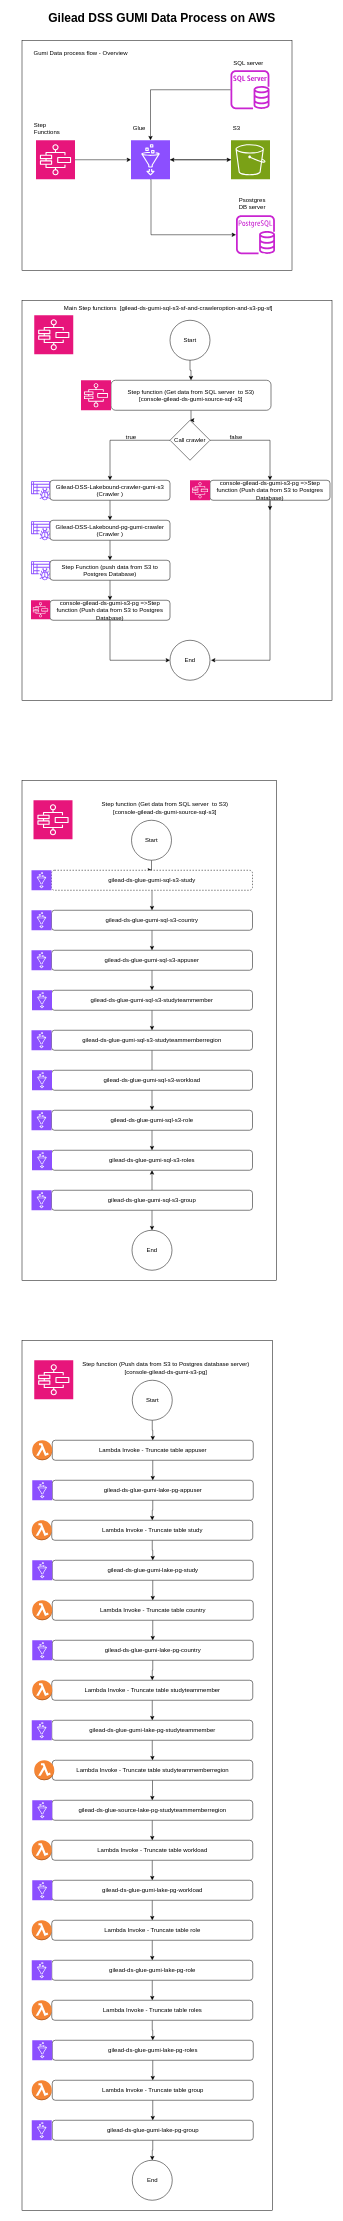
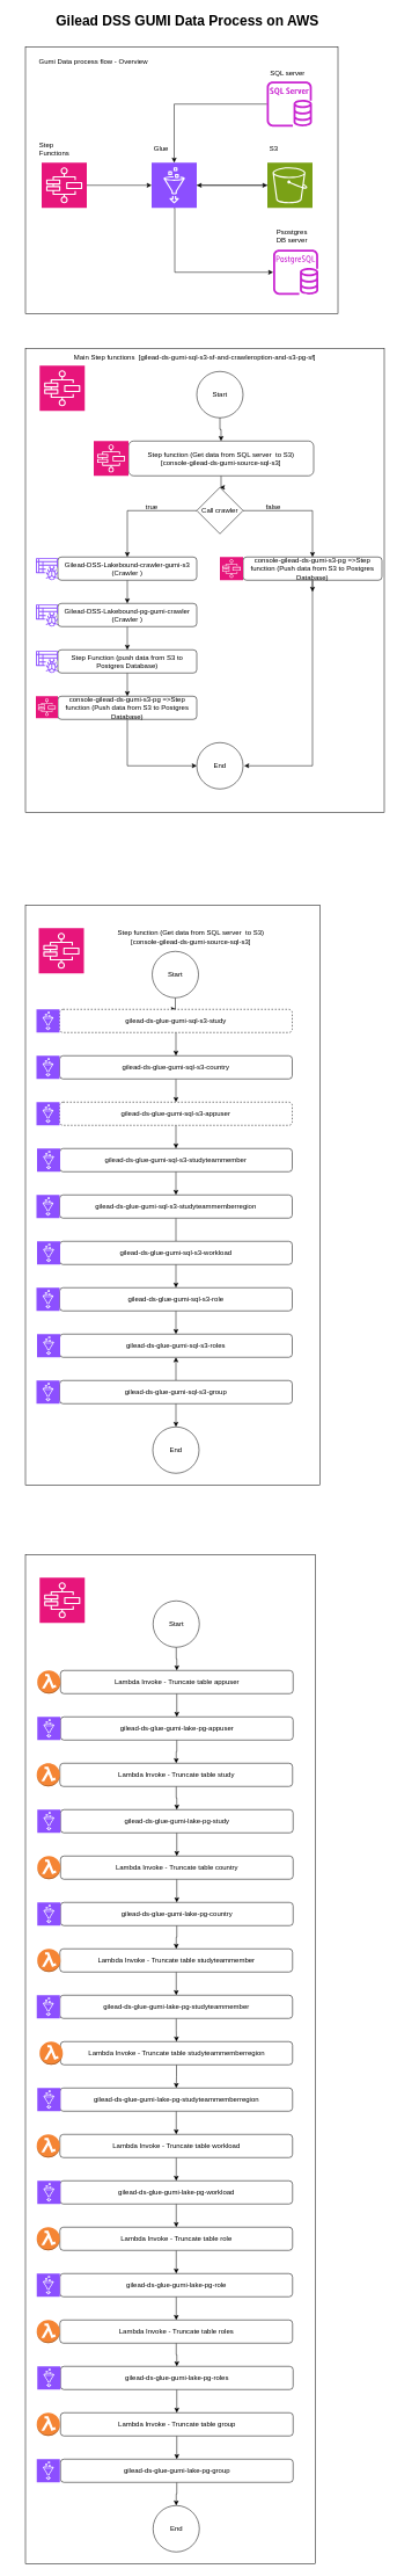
- <mxCell id="62" value="gilead-ds-glue-gumi-sql-s3-appuser" style="rounded=1;whiteSpace=wrap;html=1;" vertex="1" parent="1"><mxGeometry x="102" y="1900" width="402" height="40" as="geometry" /></mxCell>
+ <mxCell id="62" value="gilead-ds-glue-gumi-sql-s3-appuser" style="rounded=1;whiteSpace=wrap;html=1;dashed=1;" vertex="1" parent="1"><mxGeometry x="102" y="1900" width="402" height="40" as="geometry" /></mxCell>
- <mxCell id="104" value="Step function (Push data from S3 to Postgres database server)&lt;br style=&quot;border-color: var(--border-color);&quot;&gt;[console-gilead-ds-gumi-s3-pg]" style="text;html=1;strokeColor=none;fillColor=none;align=center;verticalAlign=middle;whiteSpace=wrap;rounded=0;" vertex="1" parent="1"><mxGeometry x="151.5" y="2720" width="358" height="30" as="geometry" /></mxCell>
- <mxCell id="106" value="gilead-ds-glue-source-lake-pg-studyteammemberregion" style="rounded=1;whiteSpace=wrap;html=1;" vertex="1" parent="1"><mxGeometry x="102.5" y="3600" width="402" height="40" as="geometry" /></mxCell>
+ <mxCell id="106" value="gilead-ds-glue-gumi-lake-pg-studyteammemberregion" style="rounded=1;whiteSpace=wrap;html=1;" vertex="1" parent="1"><mxGeometry x="102.5" y="3600" width="402" height="40" as="geometry" /></mxCell>
